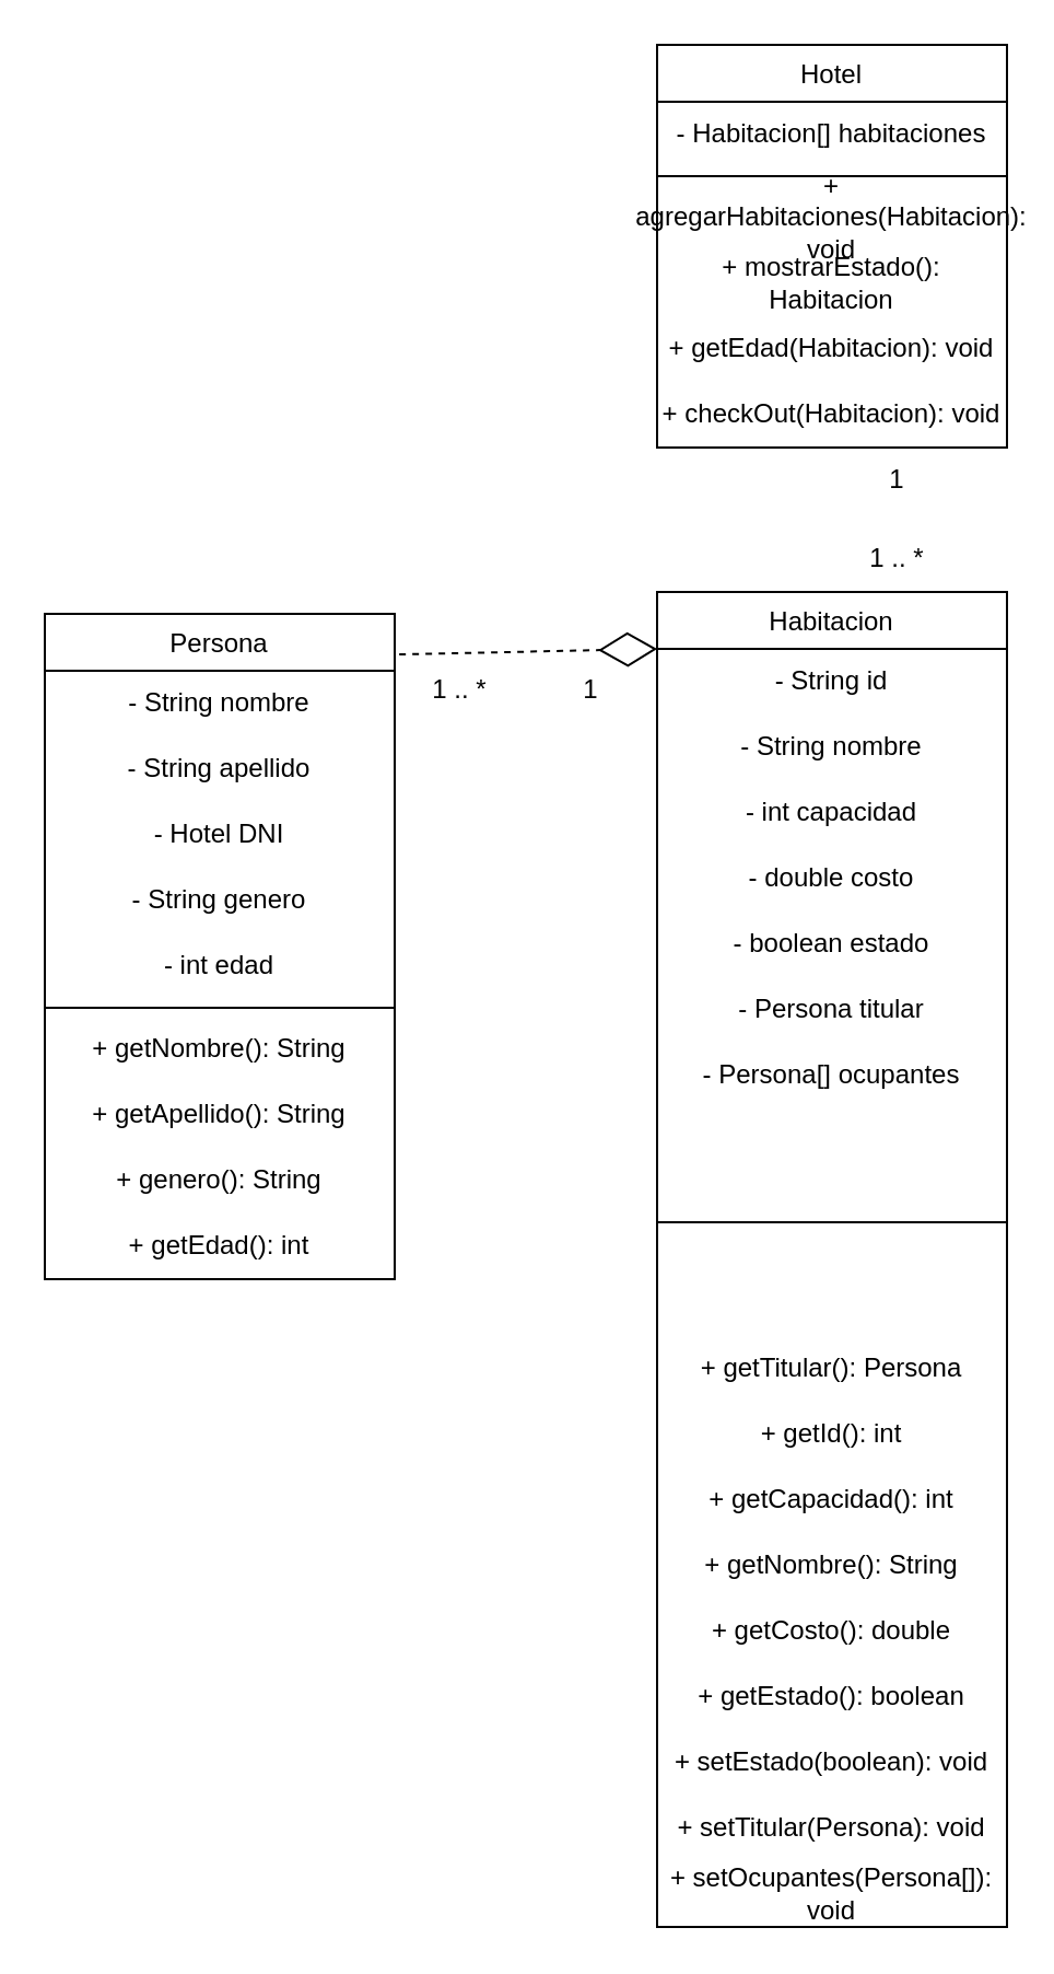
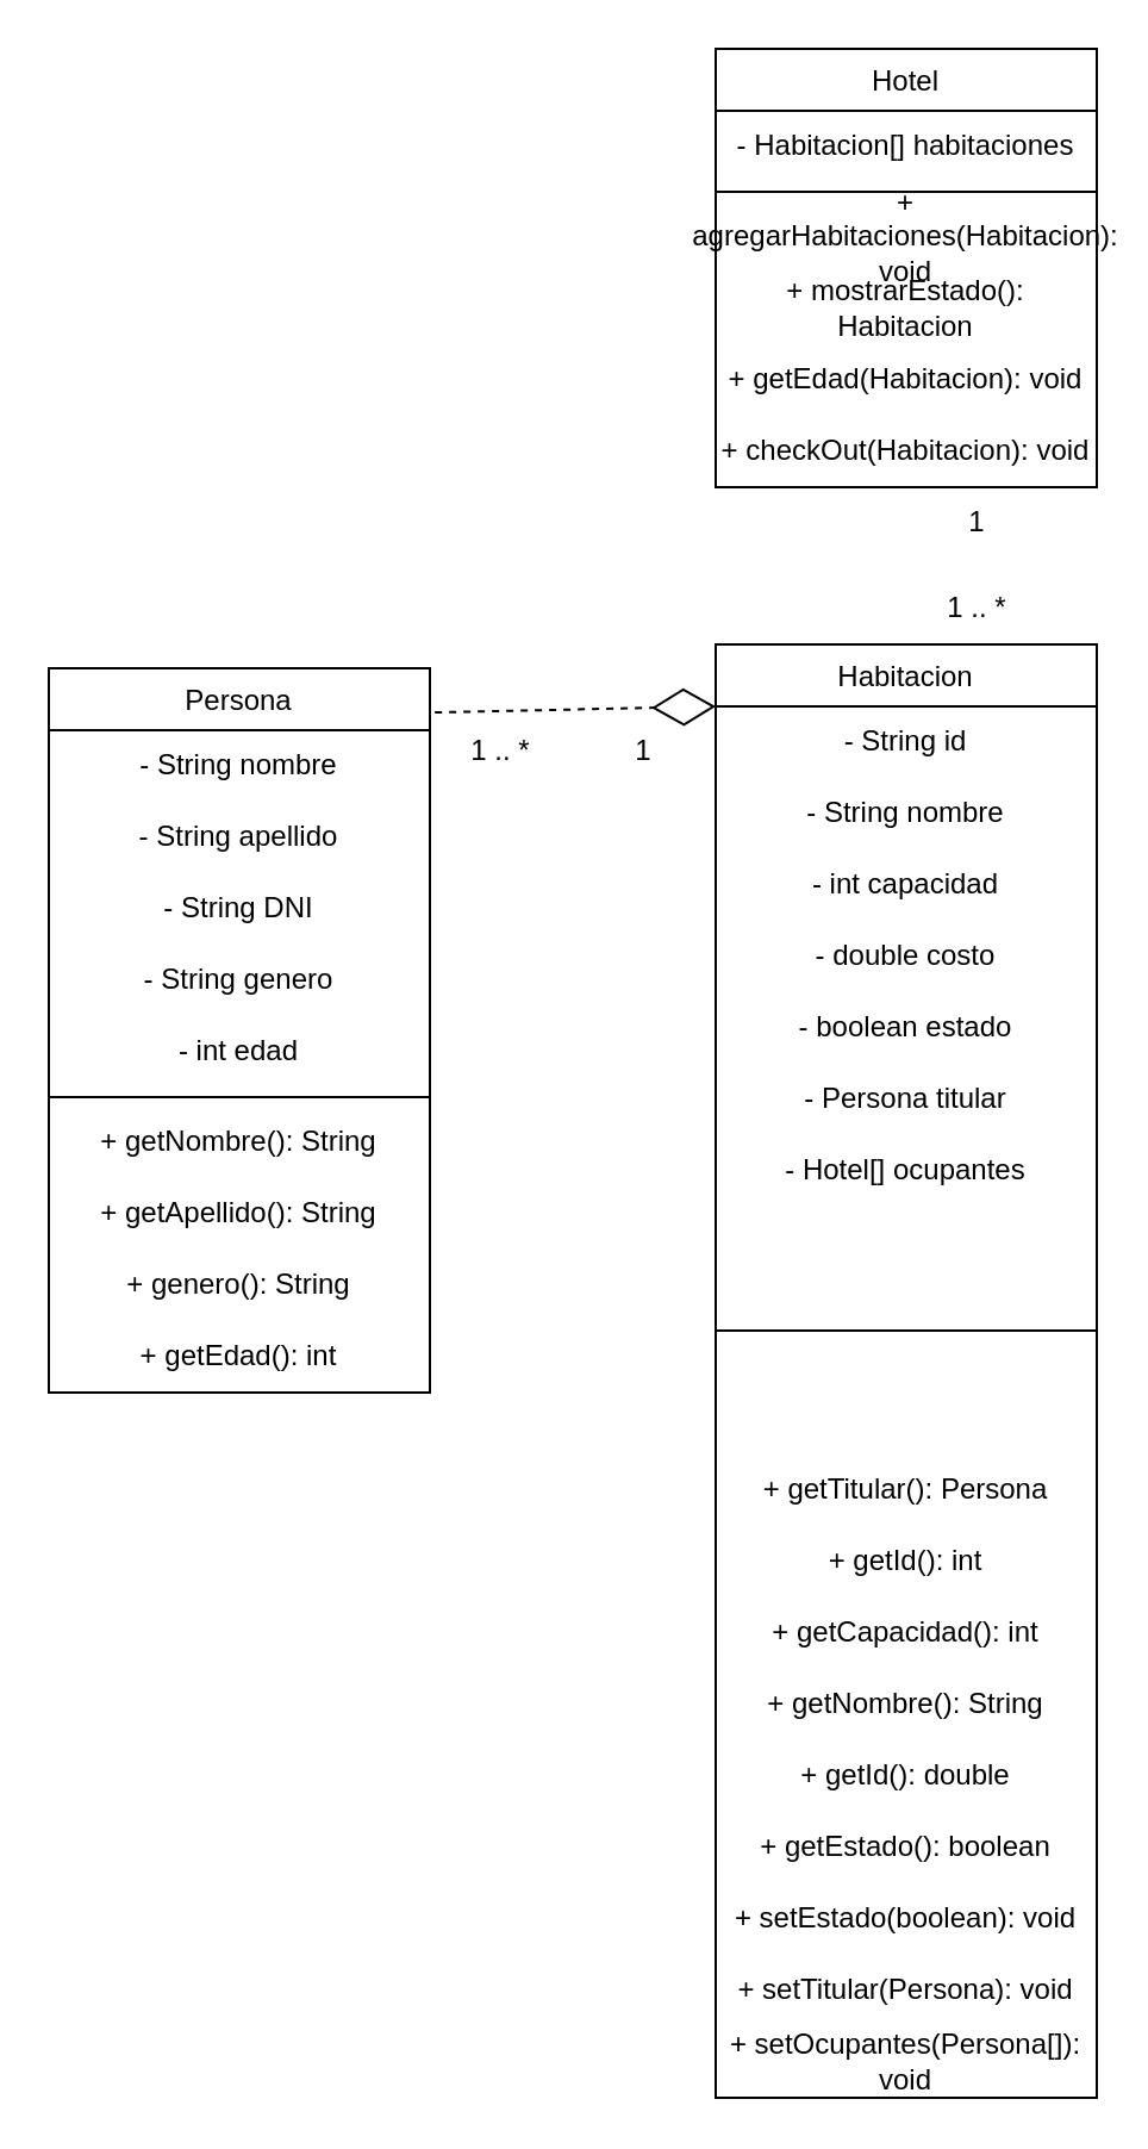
- <mxCell id="12" value="- Hotel DNI" style="text;html=1;strokeColor=none;fillColor=none;align=center;verticalAlign=middle;whiteSpace=wrap;rounded=0;" vertex="1" parent="9"><mxGeometry y="86" width="160" height="30" as="geometry" /></mxCell>
+ <mxCell id="12" value="- String DNI" style="text;html=1;strokeColor=none;fillColor=none;align=center;verticalAlign=middle;whiteSpace=wrap;rounded=0;" vertex="1" parent="9"><mxGeometry y="86" width="160" height="30" as="geometry" /></mxCell>
- <mxCell id="27" value="- Persona[] ocupantes" style="text;html=1;strokeColor=none;fillColor=none;align=center;verticalAlign=middle;whiteSpace=wrap;rounded=0;" vertex="1" parent="20"><mxGeometry y="206" width="160" height="30" as="geometry" /></mxCell>
+ <mxCell id="27" value="- Hotel[] ocupantes" style="text;html=1;strokeColor=none;fillColor=none;align=center;verticalAlign=middle;whiteSpace=wrap;rounded=0;" vertex="1" parent="20"><mxGeometry y="206" width="160" height="30" as="geometry" /></mxCell>
- <mxCell id="33" value="+ getCosto(): double" style="text;html=1;strokeColor=none;fillColor=none;align=center;verticalAlign=middle;whiteSpace=wrap;rounded=0;" vertex="1" parent="20"><mxGeometry y="460" width="160" height="30" as="geometry" /></mxCell>
+ <mxCell id="33" value="+ getId(): double" style="text;html=1;strokeColor=none;fillColor=none;align=center;verticalAlign=middle;whiteSpace=wrap;rounded=0;" vertex="1" parent="20"><mxGeometry y="460" width="160" height="30" as="geometry" /></mxCell>
